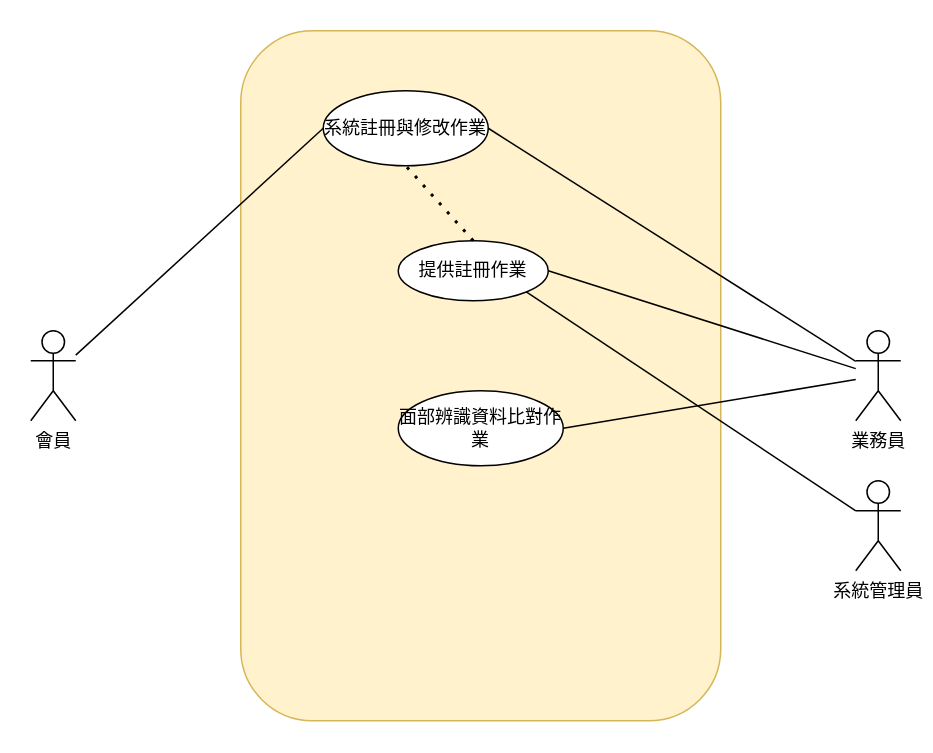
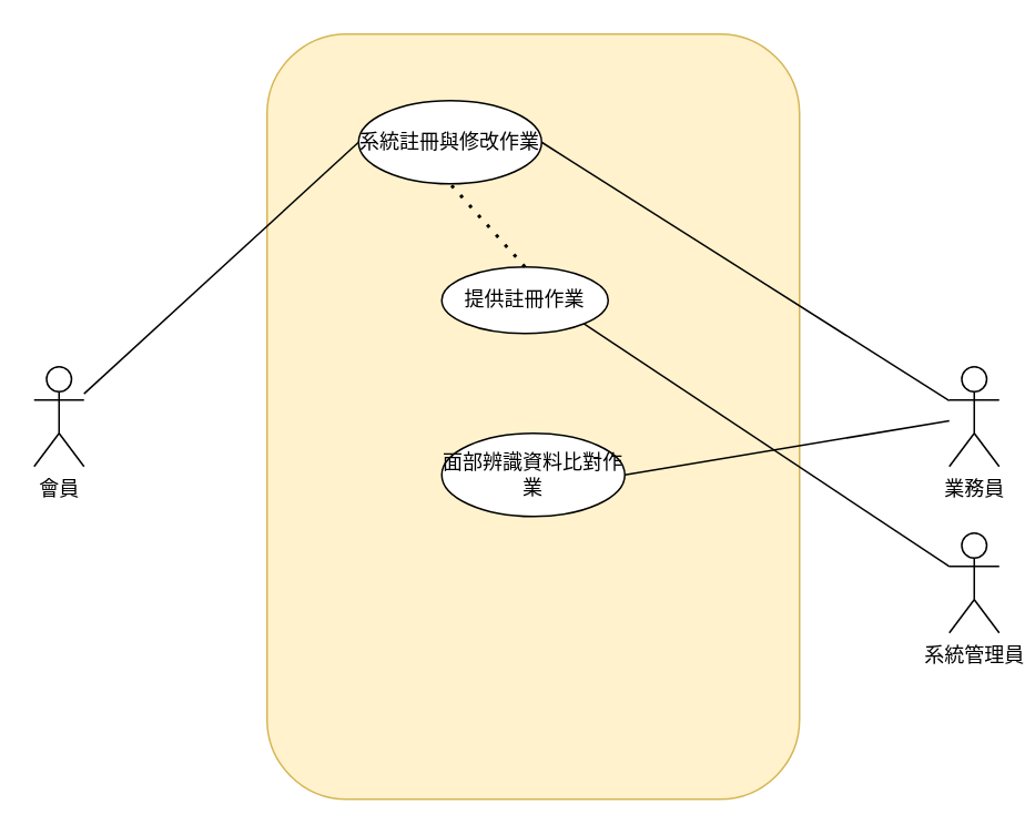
- <mxCell id="12" value="" style="endArrow=none;html=1;rounded=0;entryX=1;entryY=0.5;entryDx=0;entryDy=0;" edge="1" parent="1" source="4" target="11"><mxGeometry width="50" height="50" relative="1" as="geometry"><mxPoint x="300" y="310" as="sourcePoint" /><mxPoint x="350" y="260" as="targetPoint" /></mxGeometry></mxCell>
